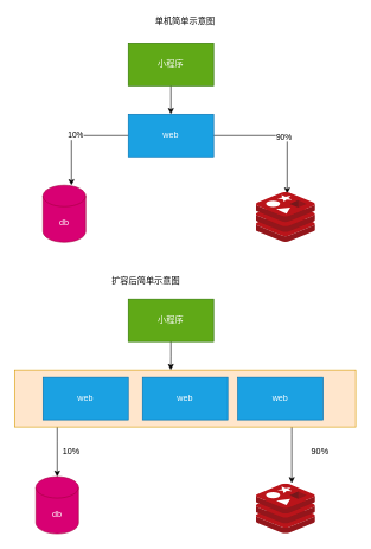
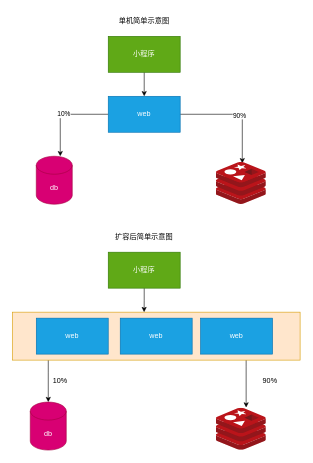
- <mxCell id="5" value="单机简单示意图" style="text;html=1;strokeColor=none;fillColor=none;align=center;verticalAlign=middle;whiteSpace=wrap;rounded=0;" vertex="1" parent="1"><mxGeometry x="210" y="15" width="100" height="30" as="geometry" /></mxCell>
+ <mxCell id="5" value="单机简单示意图" style="text;html=1;strokeColor=none;fillColor=none;align=center;verticalAlign=middle;whiteSpace=wrap;rounded=0;" vertex="1" parent="1"><mxGeometry x="190" width="100" height="30" as="geometry" y="20" /></mxCell>
- <mxCell id="15" value="扩容后简单示意图" style="text;html=1;strokeColor=none;fillColor=none;align=center;verticalAlign=middle;whiteSpace=wrap;rounded=0;" vertex="1" parent="1"><mxGeometry x="155" y="380" width="100" height="30" as="geometry" /></mxCell>
+ <mxCell id="15" value="扩容后简单示意图" style="text;html=1;strokeColor=none;fillColor=none;align=center;verticalAlign=middle;whiteSpace=wrap;rounded=0;" vertex="1" parent="1"><mxGeometry x="190" y="380" width="100" height="30" as="geometry" /></mxCell>
